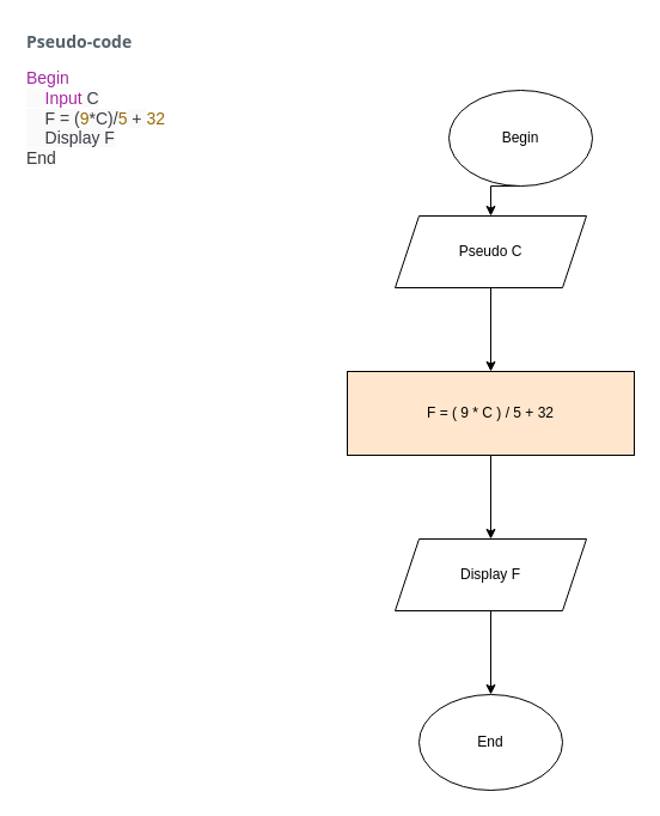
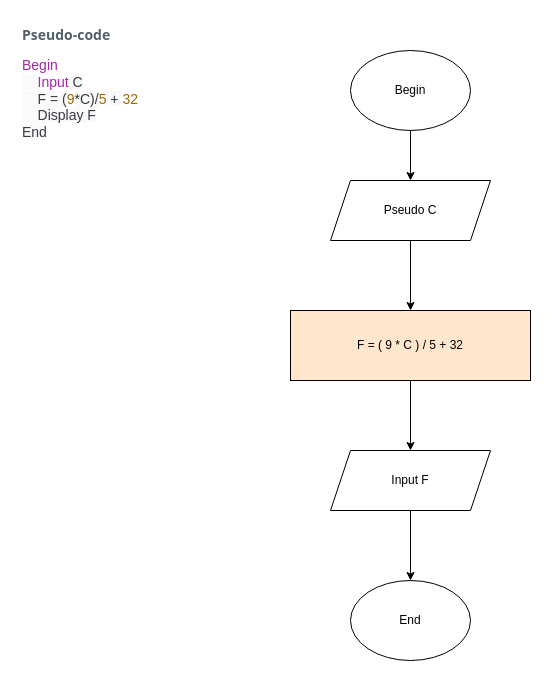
- <mxCell id="5" value="Begin" style="ellipse;whiteSpace=wrap;html=1;" parent="1" vertex="1"><mxGeometry x="375" y="75" width="120" height="80" as="geometry" /></mxCell>
+ <mxCell id="5" value="Begin" style="ellipse;whiteSpace=wrap;html=1;" parent="1" vertex="1"><mxGeometry x="350" y="50" width="120" height="80" as="geometry" /></mxCell>
- <mxCell id="11" value="Display F" style="shape=parallelogram;perimeter=parallelogramPerimeter;whiteSpace=wrap;html=1;fixedSize=1;" parent="1" vertex="1"><mxGeometry x="330" y="450" width="160" height="60" as="geometry" /></mxCell>
+ <mxCell id="11" value="Input F" style="shape=parallelogram;perimeter=parallelogramPerimeter;whiteSpace=wrap;html=1;fixedSize=1;" parent="1" vertex="1"><mxGeometry x="330" y="450" width="160" height="60" as="geometry" /></mxCell>
